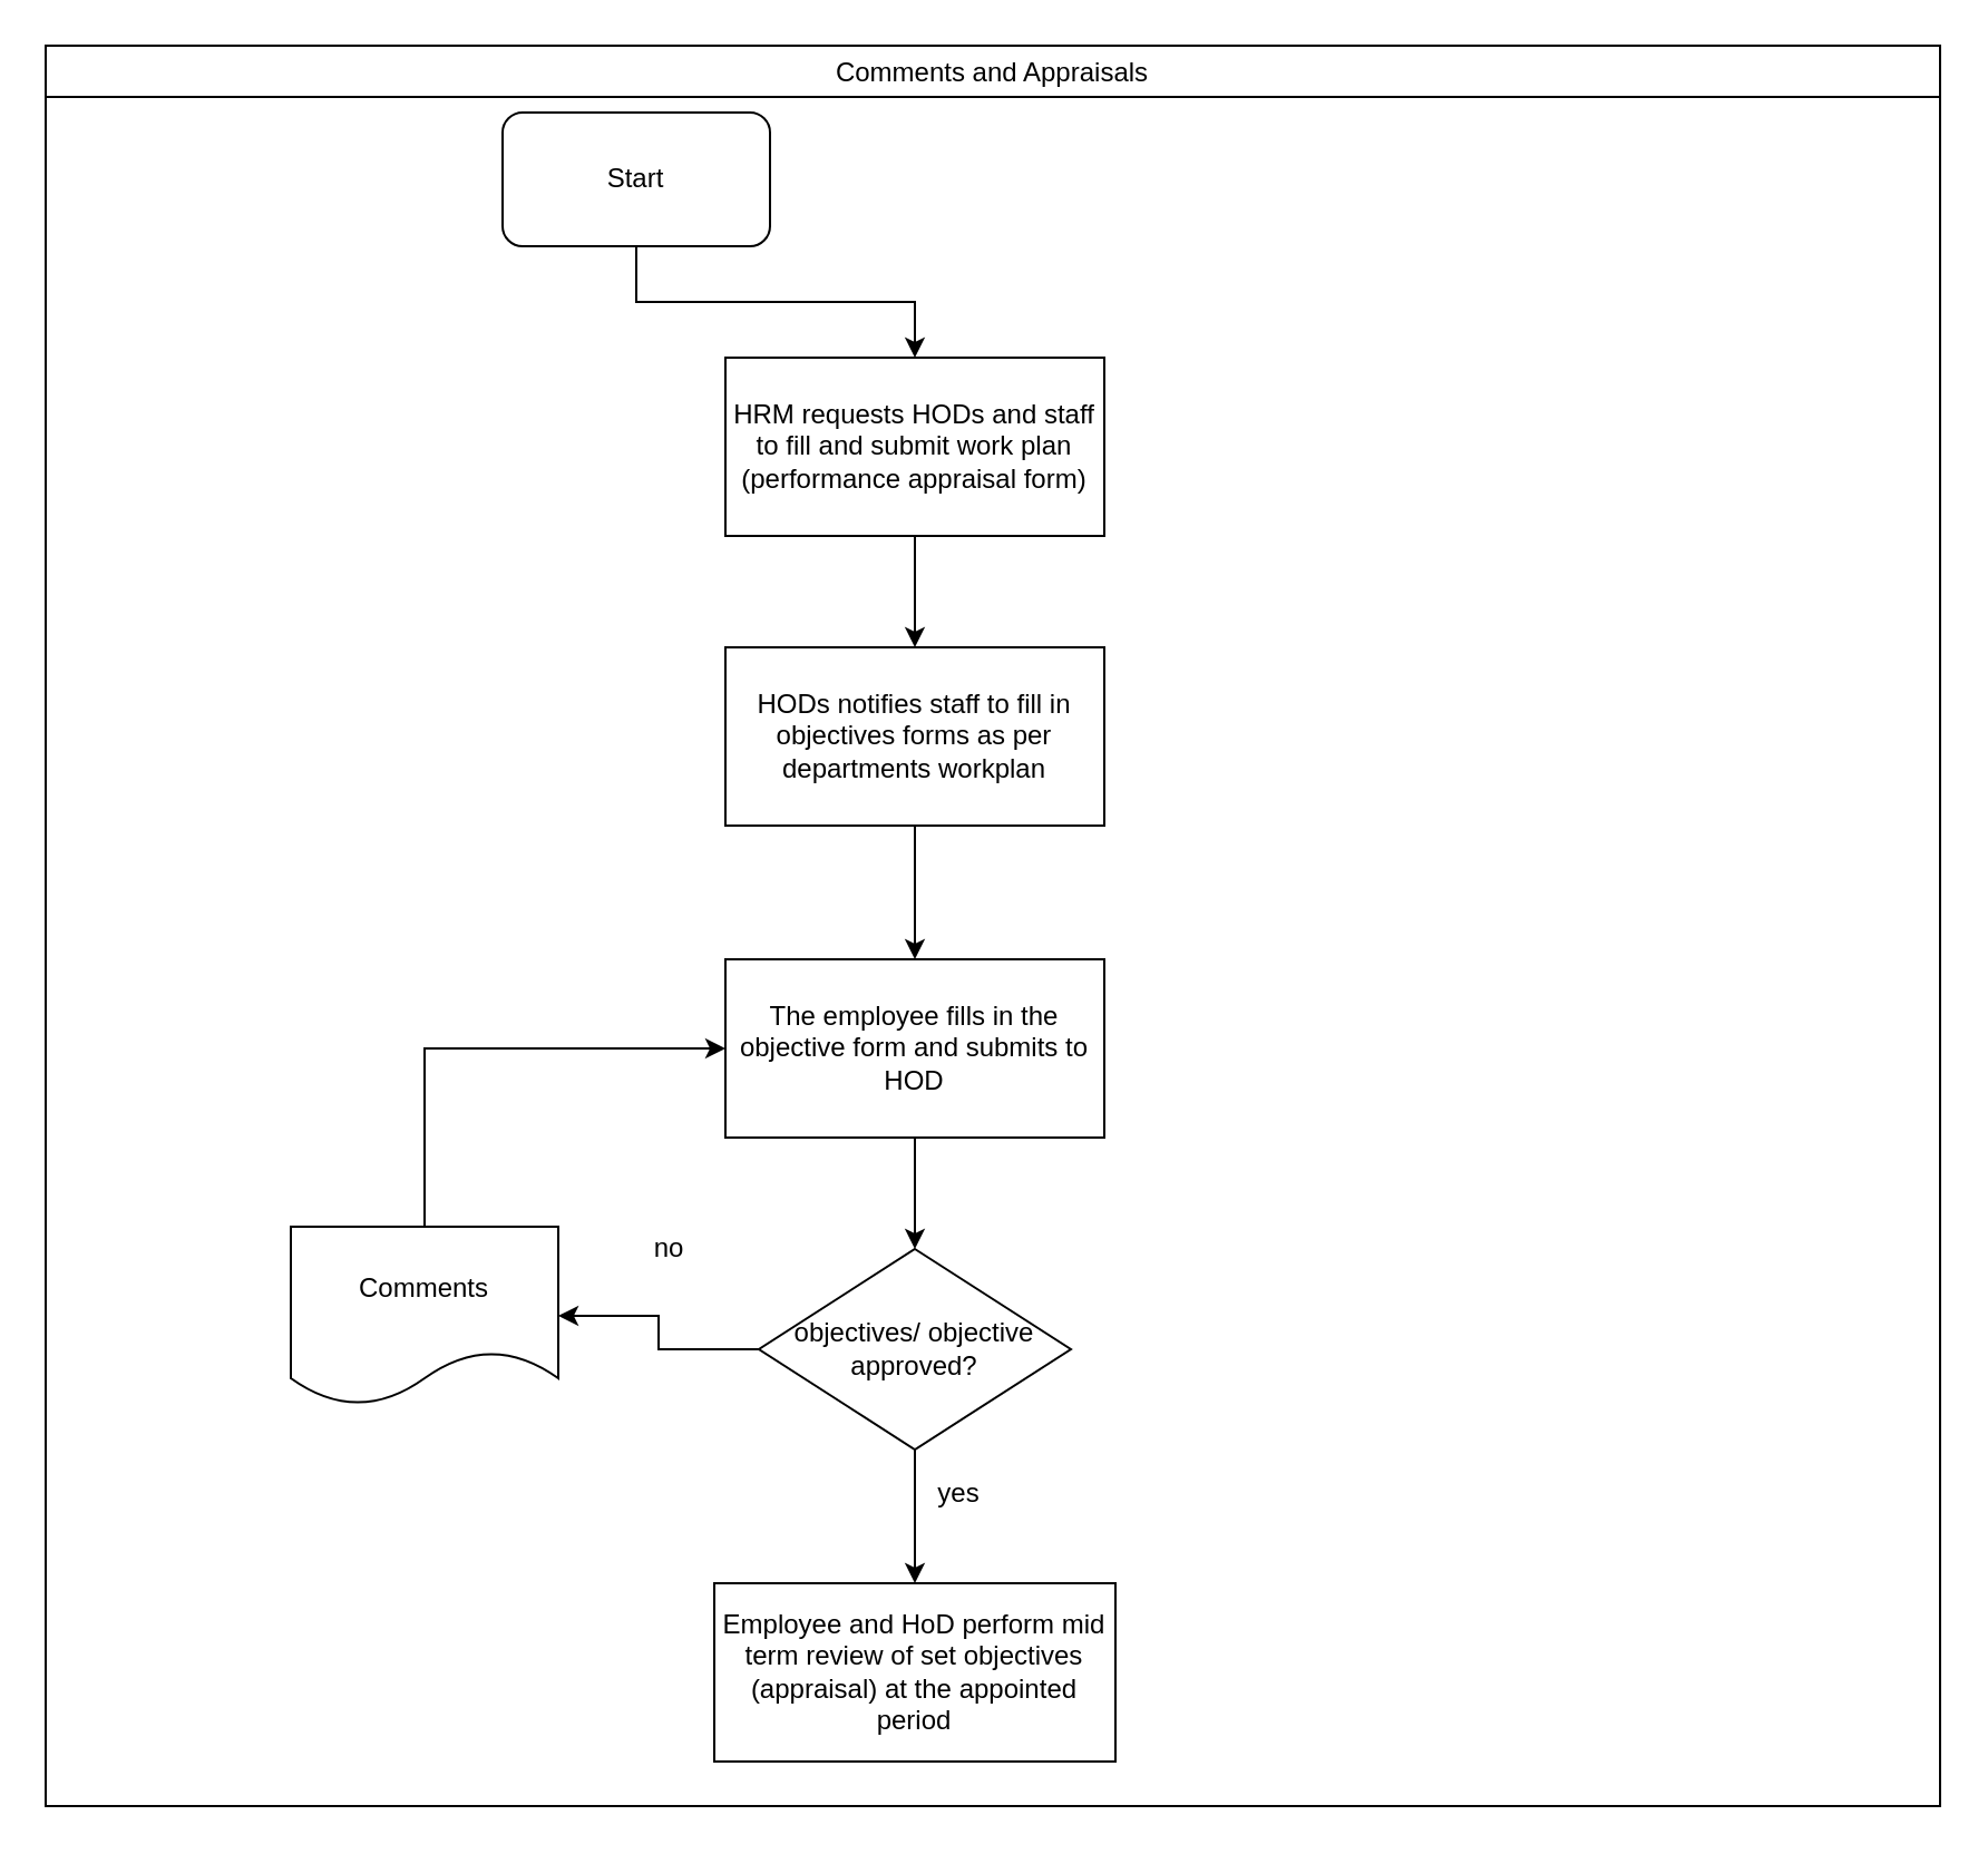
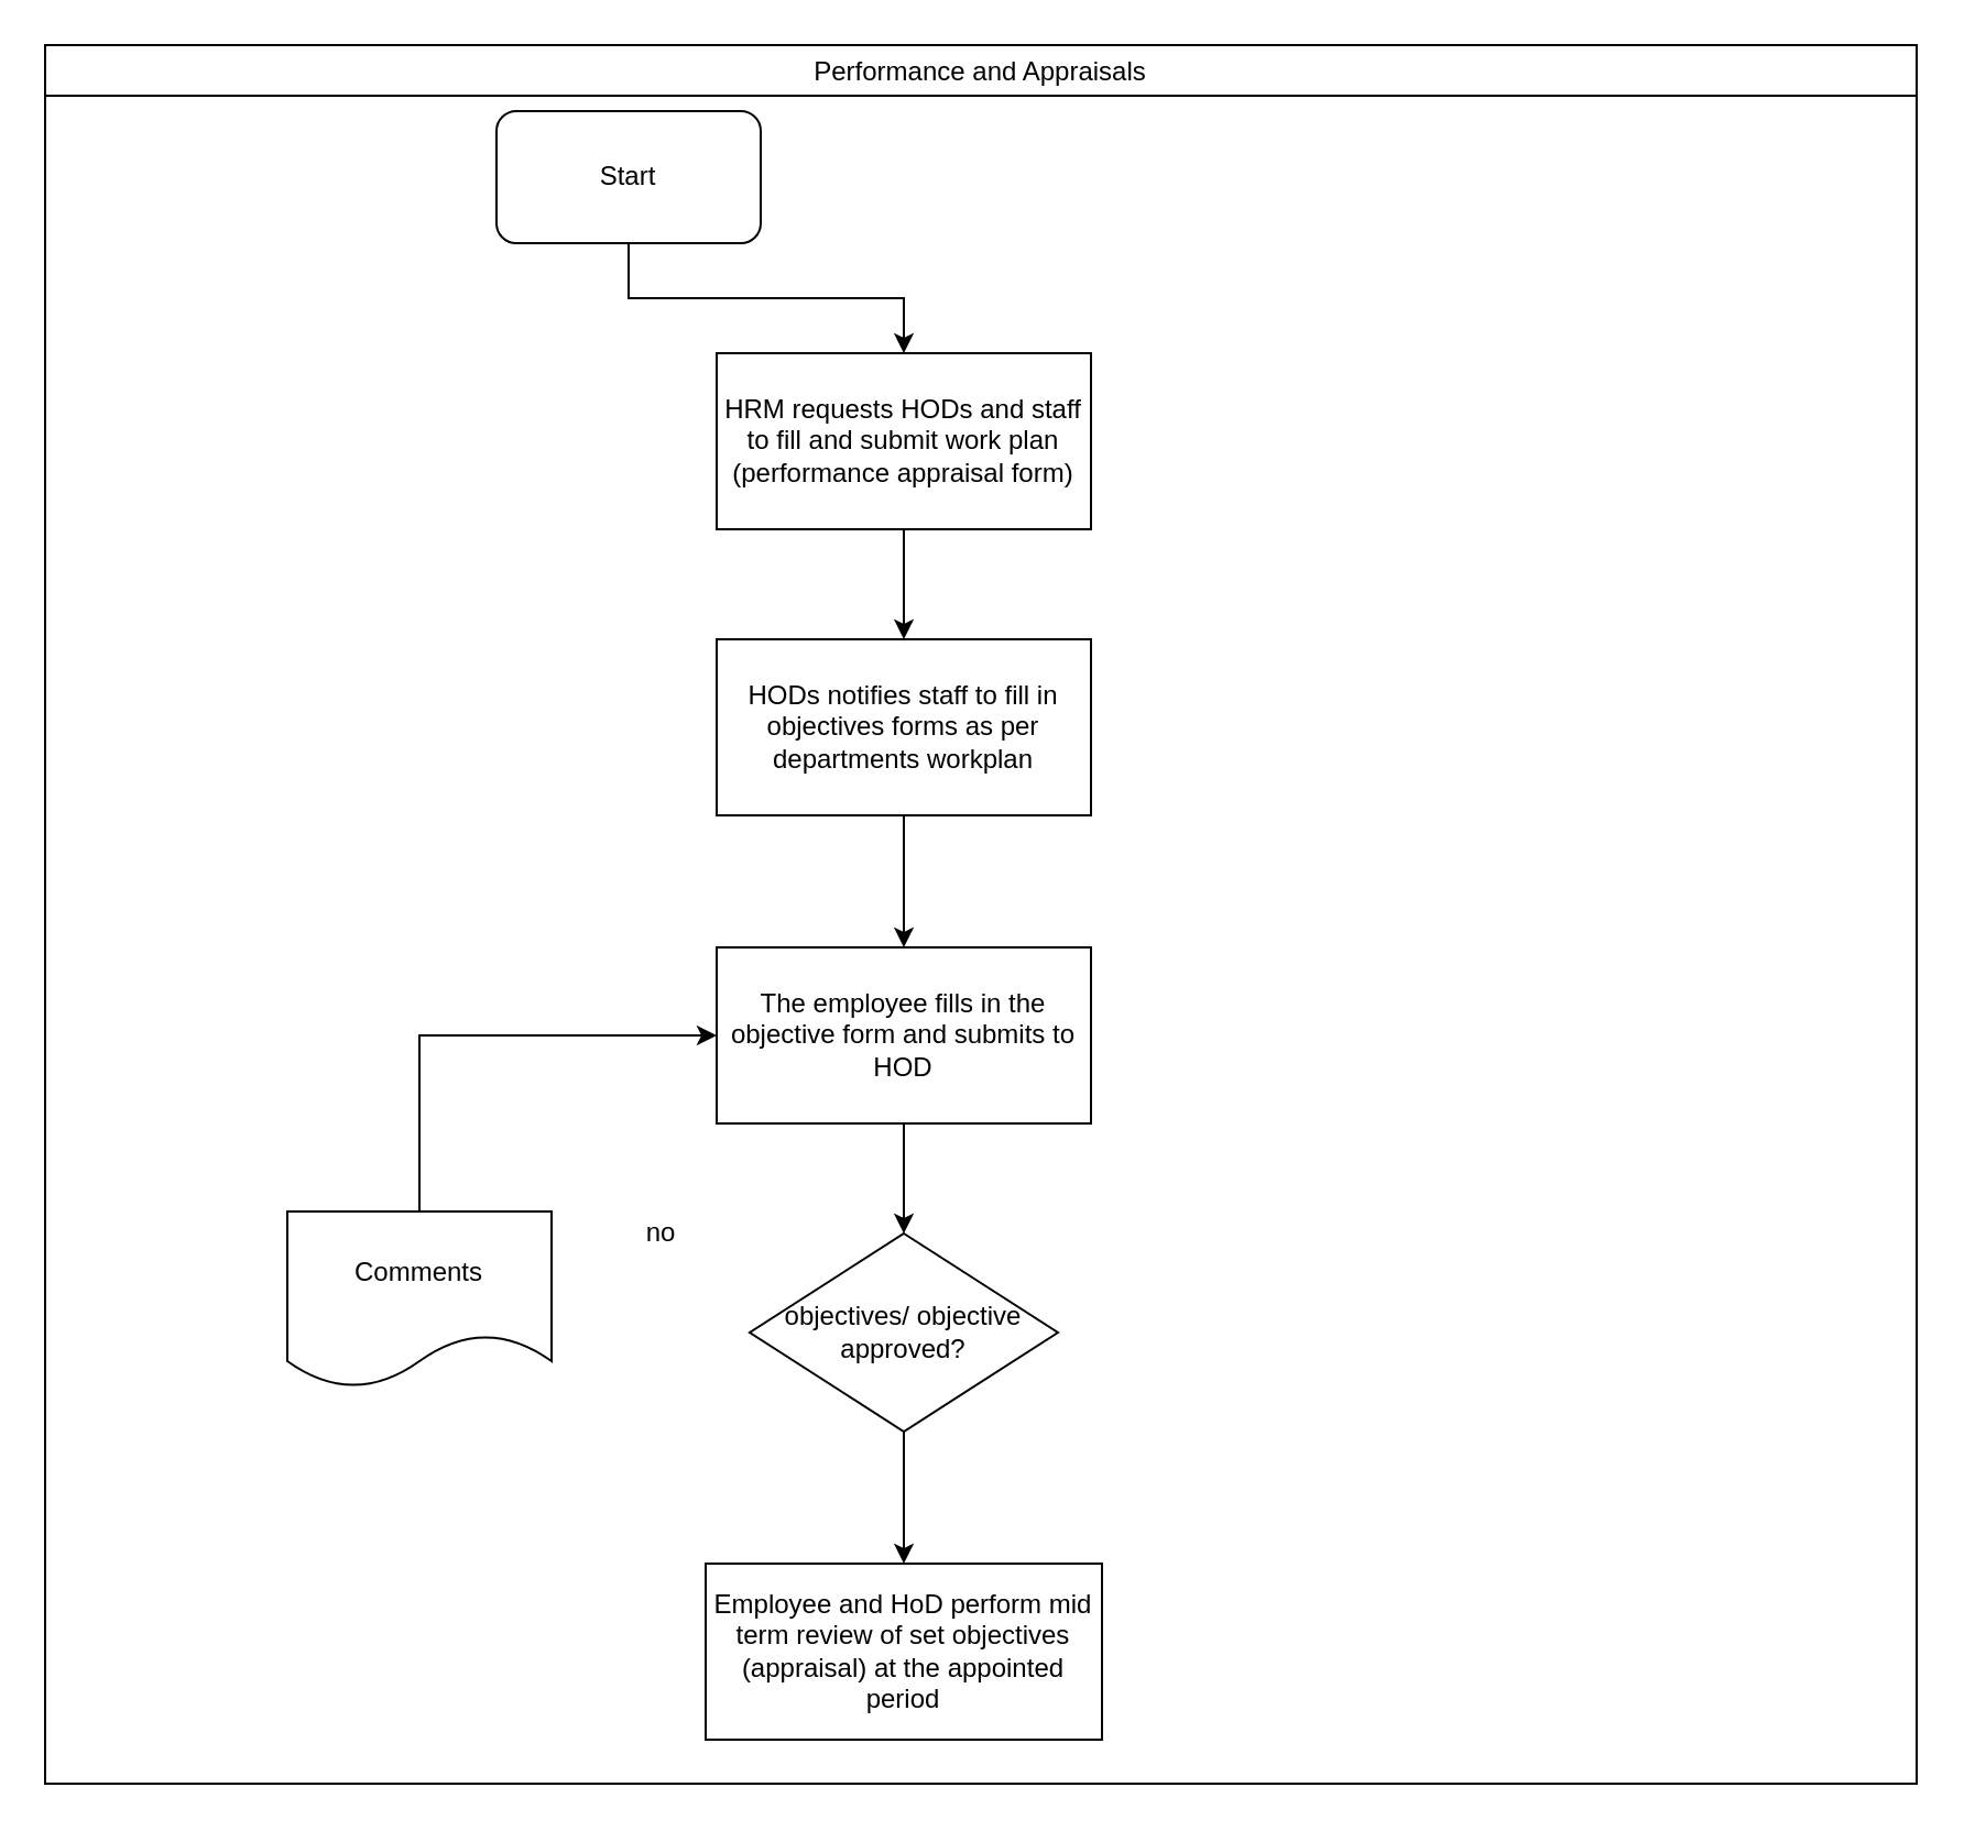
- <mxCell id="2" value="Comments and Appraisals" style="swimlane;fontStyle=0" vertex="1" parent="1"><mxGeometry x="20" y="20" width="850" height="790" as="geometry" /></mxCell>
+ <mxCell id="2" value="Performance and Appraisals" style="swimlane;fontStyle=0" vertex="1" parent="1"><mxGeometry x="20" y="20" width="850" height="790" as="geometry" /></mxCell>
- <mxCell id="11" value="" style="edgeStyle=orthogonalEdgeStyle;rounded=0;orthogonalLoop=1;jettySize=auto;html=1;" edge="1" parent="2" source="12" target="16"><mxGeometry relative="1" as="geometry" /></mxCell>
- <mxCell id="17" value="yes" style="text;html=1;strokeColor=none;fillColor=none;align=center;verticalAlign=middle;whiteSpace=wrap;rounded=0;" vertex="1" parent="1"><mxGeometry x="410" y="660" width="40" height="20" as="geometry" /></mxCell>
